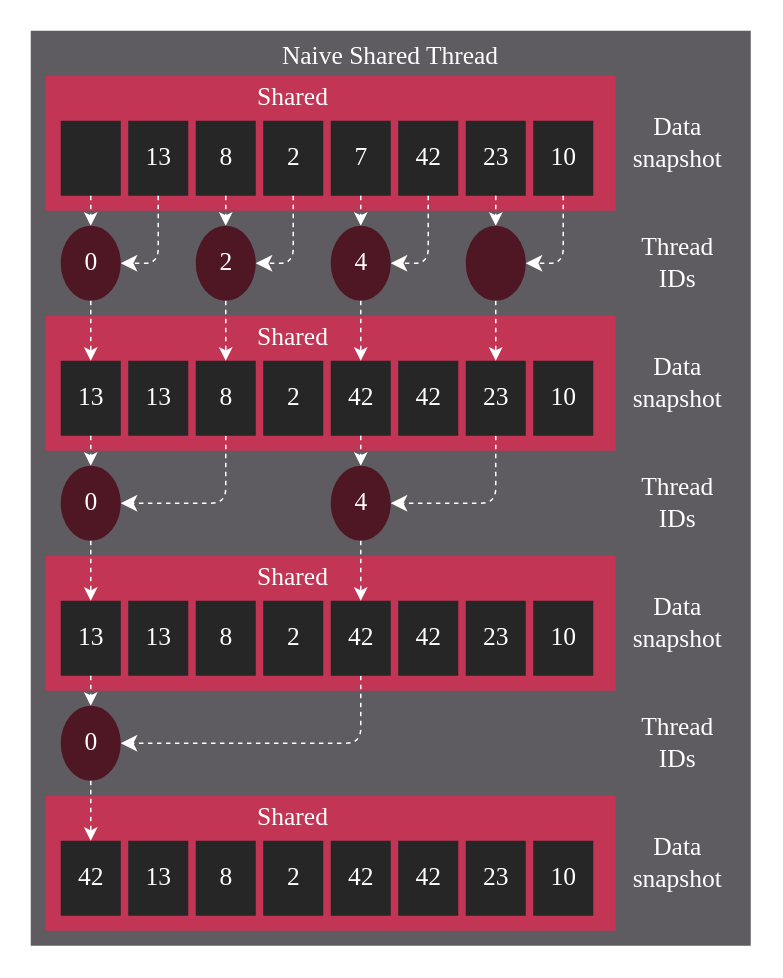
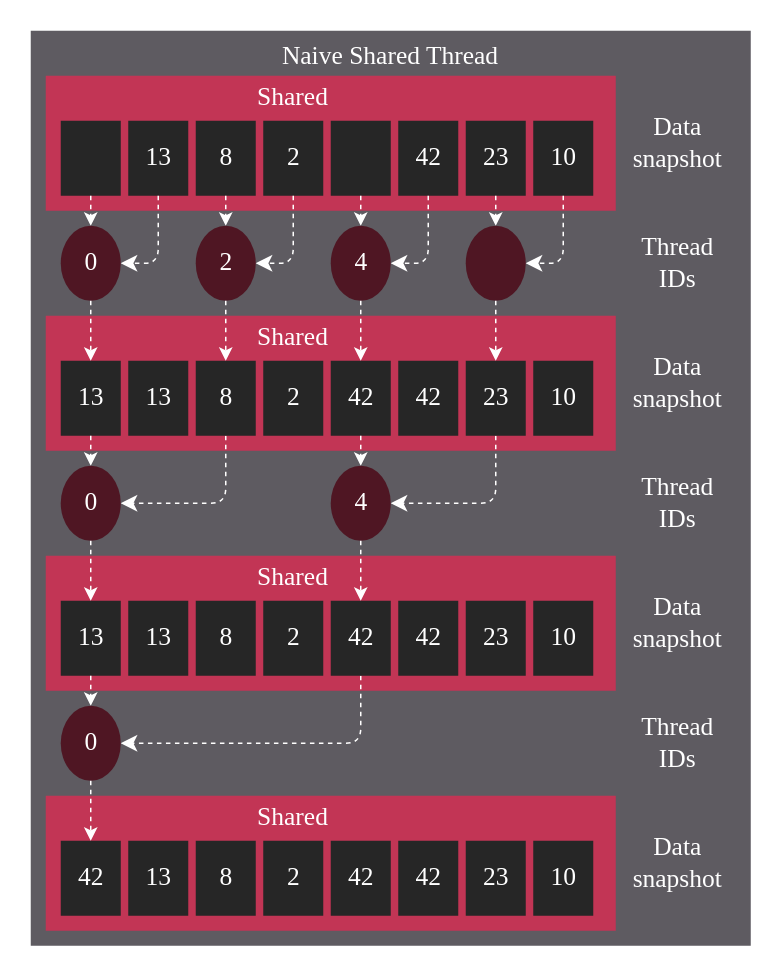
- <mxCell id="22" value="7" style="text;html=1;strokeColor=none;fillColor=none;align=center;verticalAlign=middle;whiteSpace=wrap;rounded=0;fontFamily=Klavika;fontSize=17;fontColor=#FFFFFF;" parent="1" vertex="1"><mxGeometry x="227.5" y="90" width="25" height="30" as="geometry" /></mxCell>
